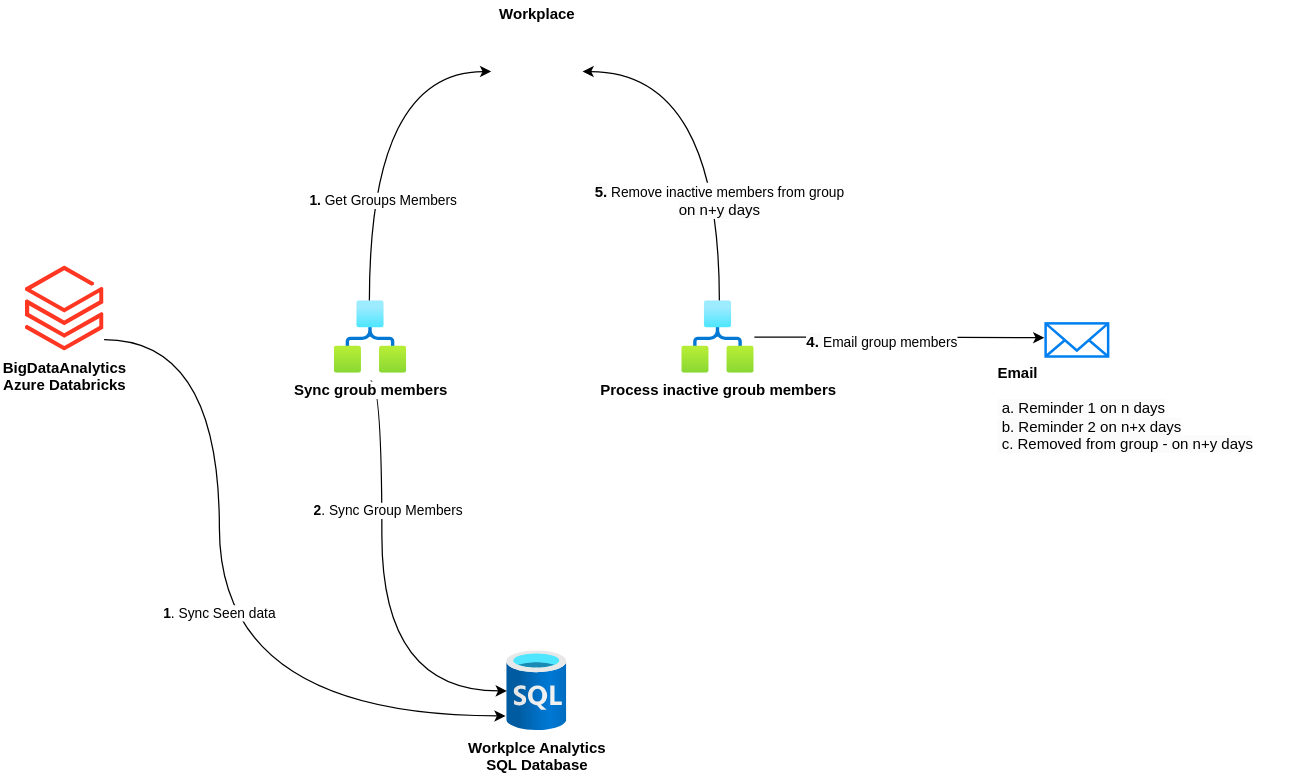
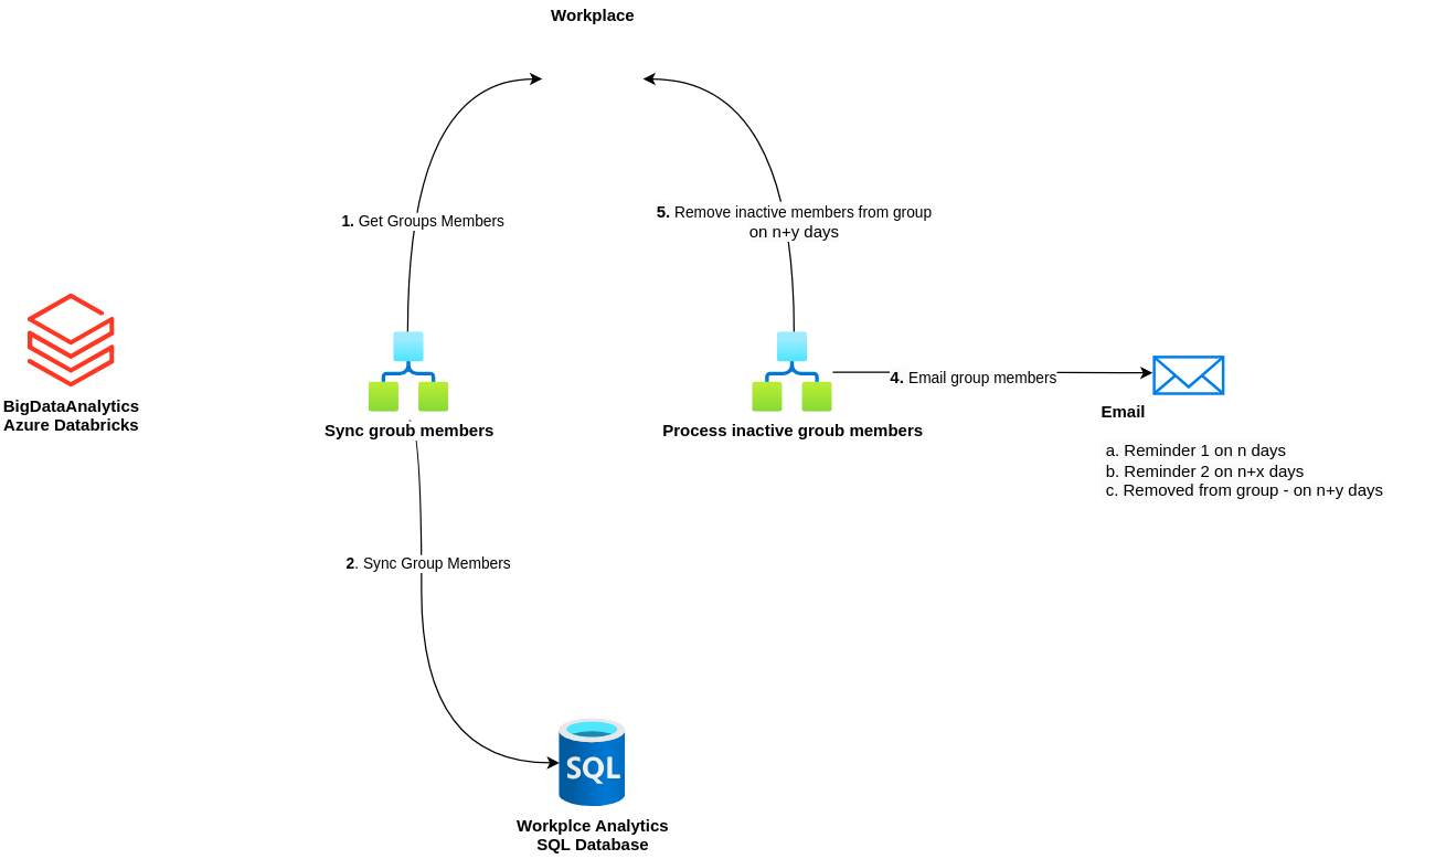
- <mxCell id="15" value="&lt;b&gt;1&lt;/b&gt;. Sync Seen data" style="edgeStyle=orthogonalEdgeStyle;rounded=0;orthogonalLoop=1;jettySize=auto;html=1;entryX=-0.021;entryY=0.813;entryDx=0;entryDy=0;entryPerimeter=0;curved=1;" edge="1" parent="1" source="16" target="3"><mxGeometry relative="1" as="geometry"><Array as="points"><mxPoint x="175" y="271" /><mxPoint x="175" y="572" /></Array></mxGeometry></mxCell>
